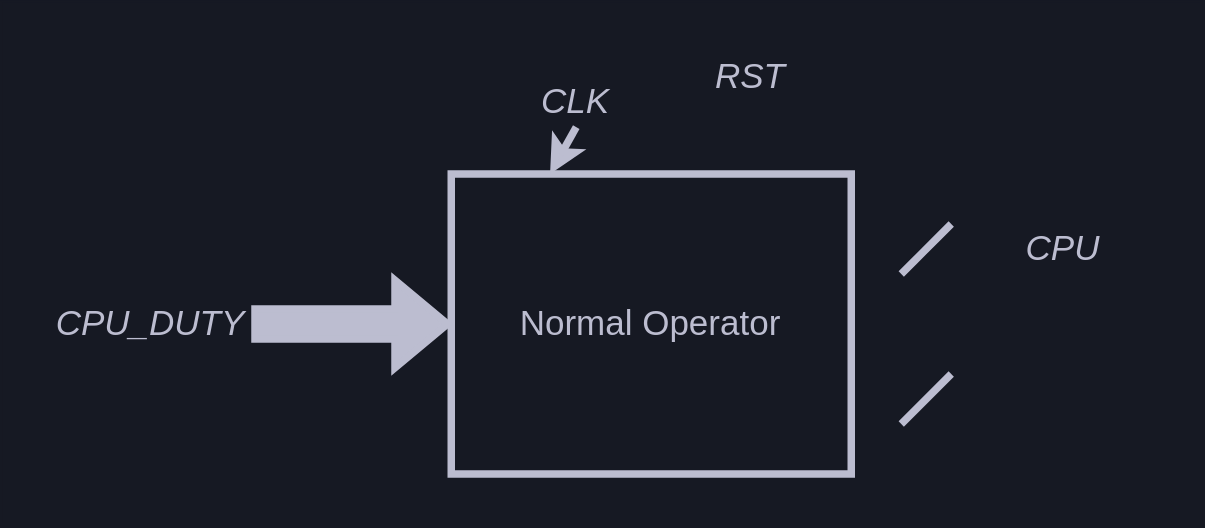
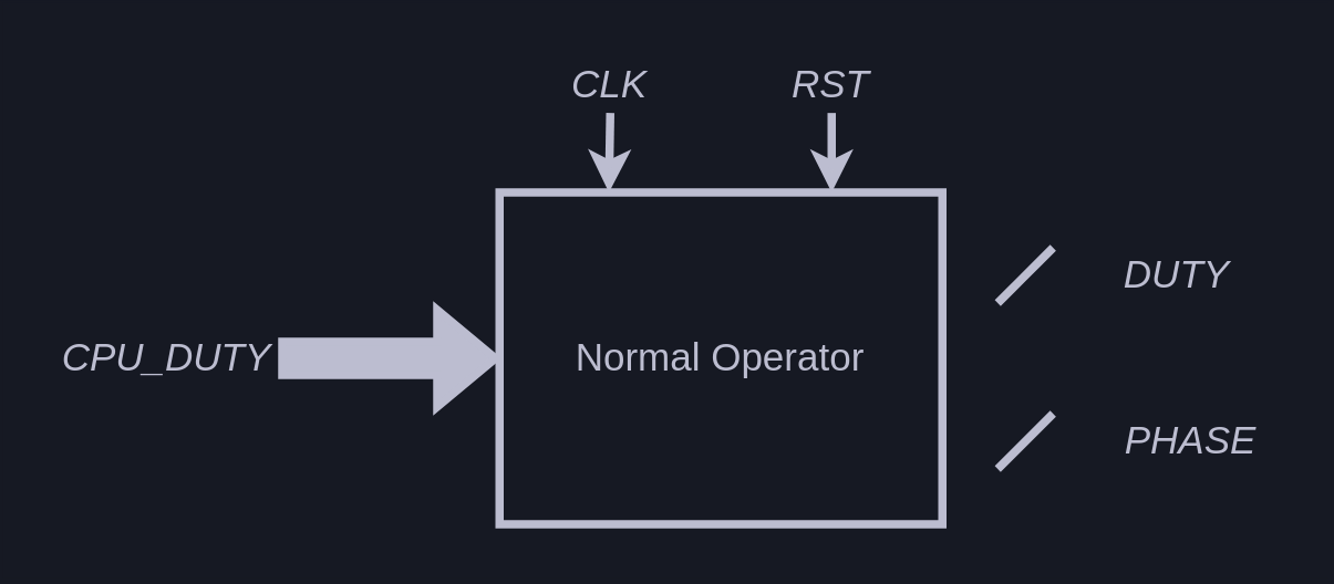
- <mxCell id="4" value="CLK" style="text;html=1;strokeColor=none;fillColor=none;align=center;verticalAlign=middle;whiteSpace=wrap;rounded=0;labelBackgroundColor=none;fontSize=14;fontColor=#BCBDD0;fontStyle=2" parent="1" vertex="1"><mxGeometry x="200" y="30.26" width="60" height="20" as="geometry" /></mxCell>
+ <mxCell id="4" value="CLK" style="text;html=1;strokeColor=none;fillColor=none;align=center;verticalAlign=middle;whiteSpace=wrap;rounded=0;labelBackgroundColor=none;fontSize=14;fontColor=#BCBDD0;fontStyle=2" parent="1" vertex="1"><mxGeometry x="190" y="20.26" width="60" height="20" as="geometry" /></mxCell>
+ <mxCell id="12" value="" style="endArrow=classic;html=1;rounded=0;fontSize=14;fontColor=#BCBDD0;strokeColor=#bcbdd0;strokeWidth=3;entryX=0.75;entryY=0;entryDx=0;entryDy=0;exitX=0.5;exitY=1;exitDx=0;exitDy=0;" edge="1" parent="1" source="11" target="2"><mxGeometry width="50" height="50" relative="1" as="geometry"><mxPoint x="430" y="310.26" as="sourcePoint" /><mxPoint x="369.52" y="69" as="targetPoint" /></mxGeometry></mxCell>
- <mxCell id="3" value="&lt;i style=&quot;font-size: 14px&quot;&gt;CPU&lt;/i&gt;" style="text;html=1;strokeColor=none;fillColor=none;align=center;verticalAlign=middle;whiteSpace=wrap;rounded=0;labelBackgroundColor=none;fontSize=14;fontColor=#BCBDD0;" parent="1" vertex="1"><mxGeometry x="400" y="79" width="50" height="40" as="geometry" /></mxCell>
+ <mxCell id="3" value="&lt;i style=&quot;font-size: 14px&quot;&gt;DUTY&lt;/i&gt;" style="text;html=1;strokeColor=none;fillColor=none;align=center;verticalAlign=middle;whiteSpace=wrap;rounded=0;labelBackgroundColor=none;fontSize=14;fontColor=#BCBDD0;" parent="1" vertex="1"><mxGeometry x="400" y="79" width="50" height="40" as="geometry" /></mxCell>
+ <mxCell id="6" value="&lt;i style=&quot;font-size: 14px&quot;&gt;PHASE&lt;/i&gt;" style="text;html=1;strokeColor=none;fillColor=none;align=center;verticalAlign=middle;whiteSpace=wrap;rounded=0;labelBackgroundColor=none;fontSize=14;fontColor=#BCBDD0;" parent="1" vertex="1"><mxGeometry x="400" y="139" width="60" height="40" as="geometry" /></mxCell>
